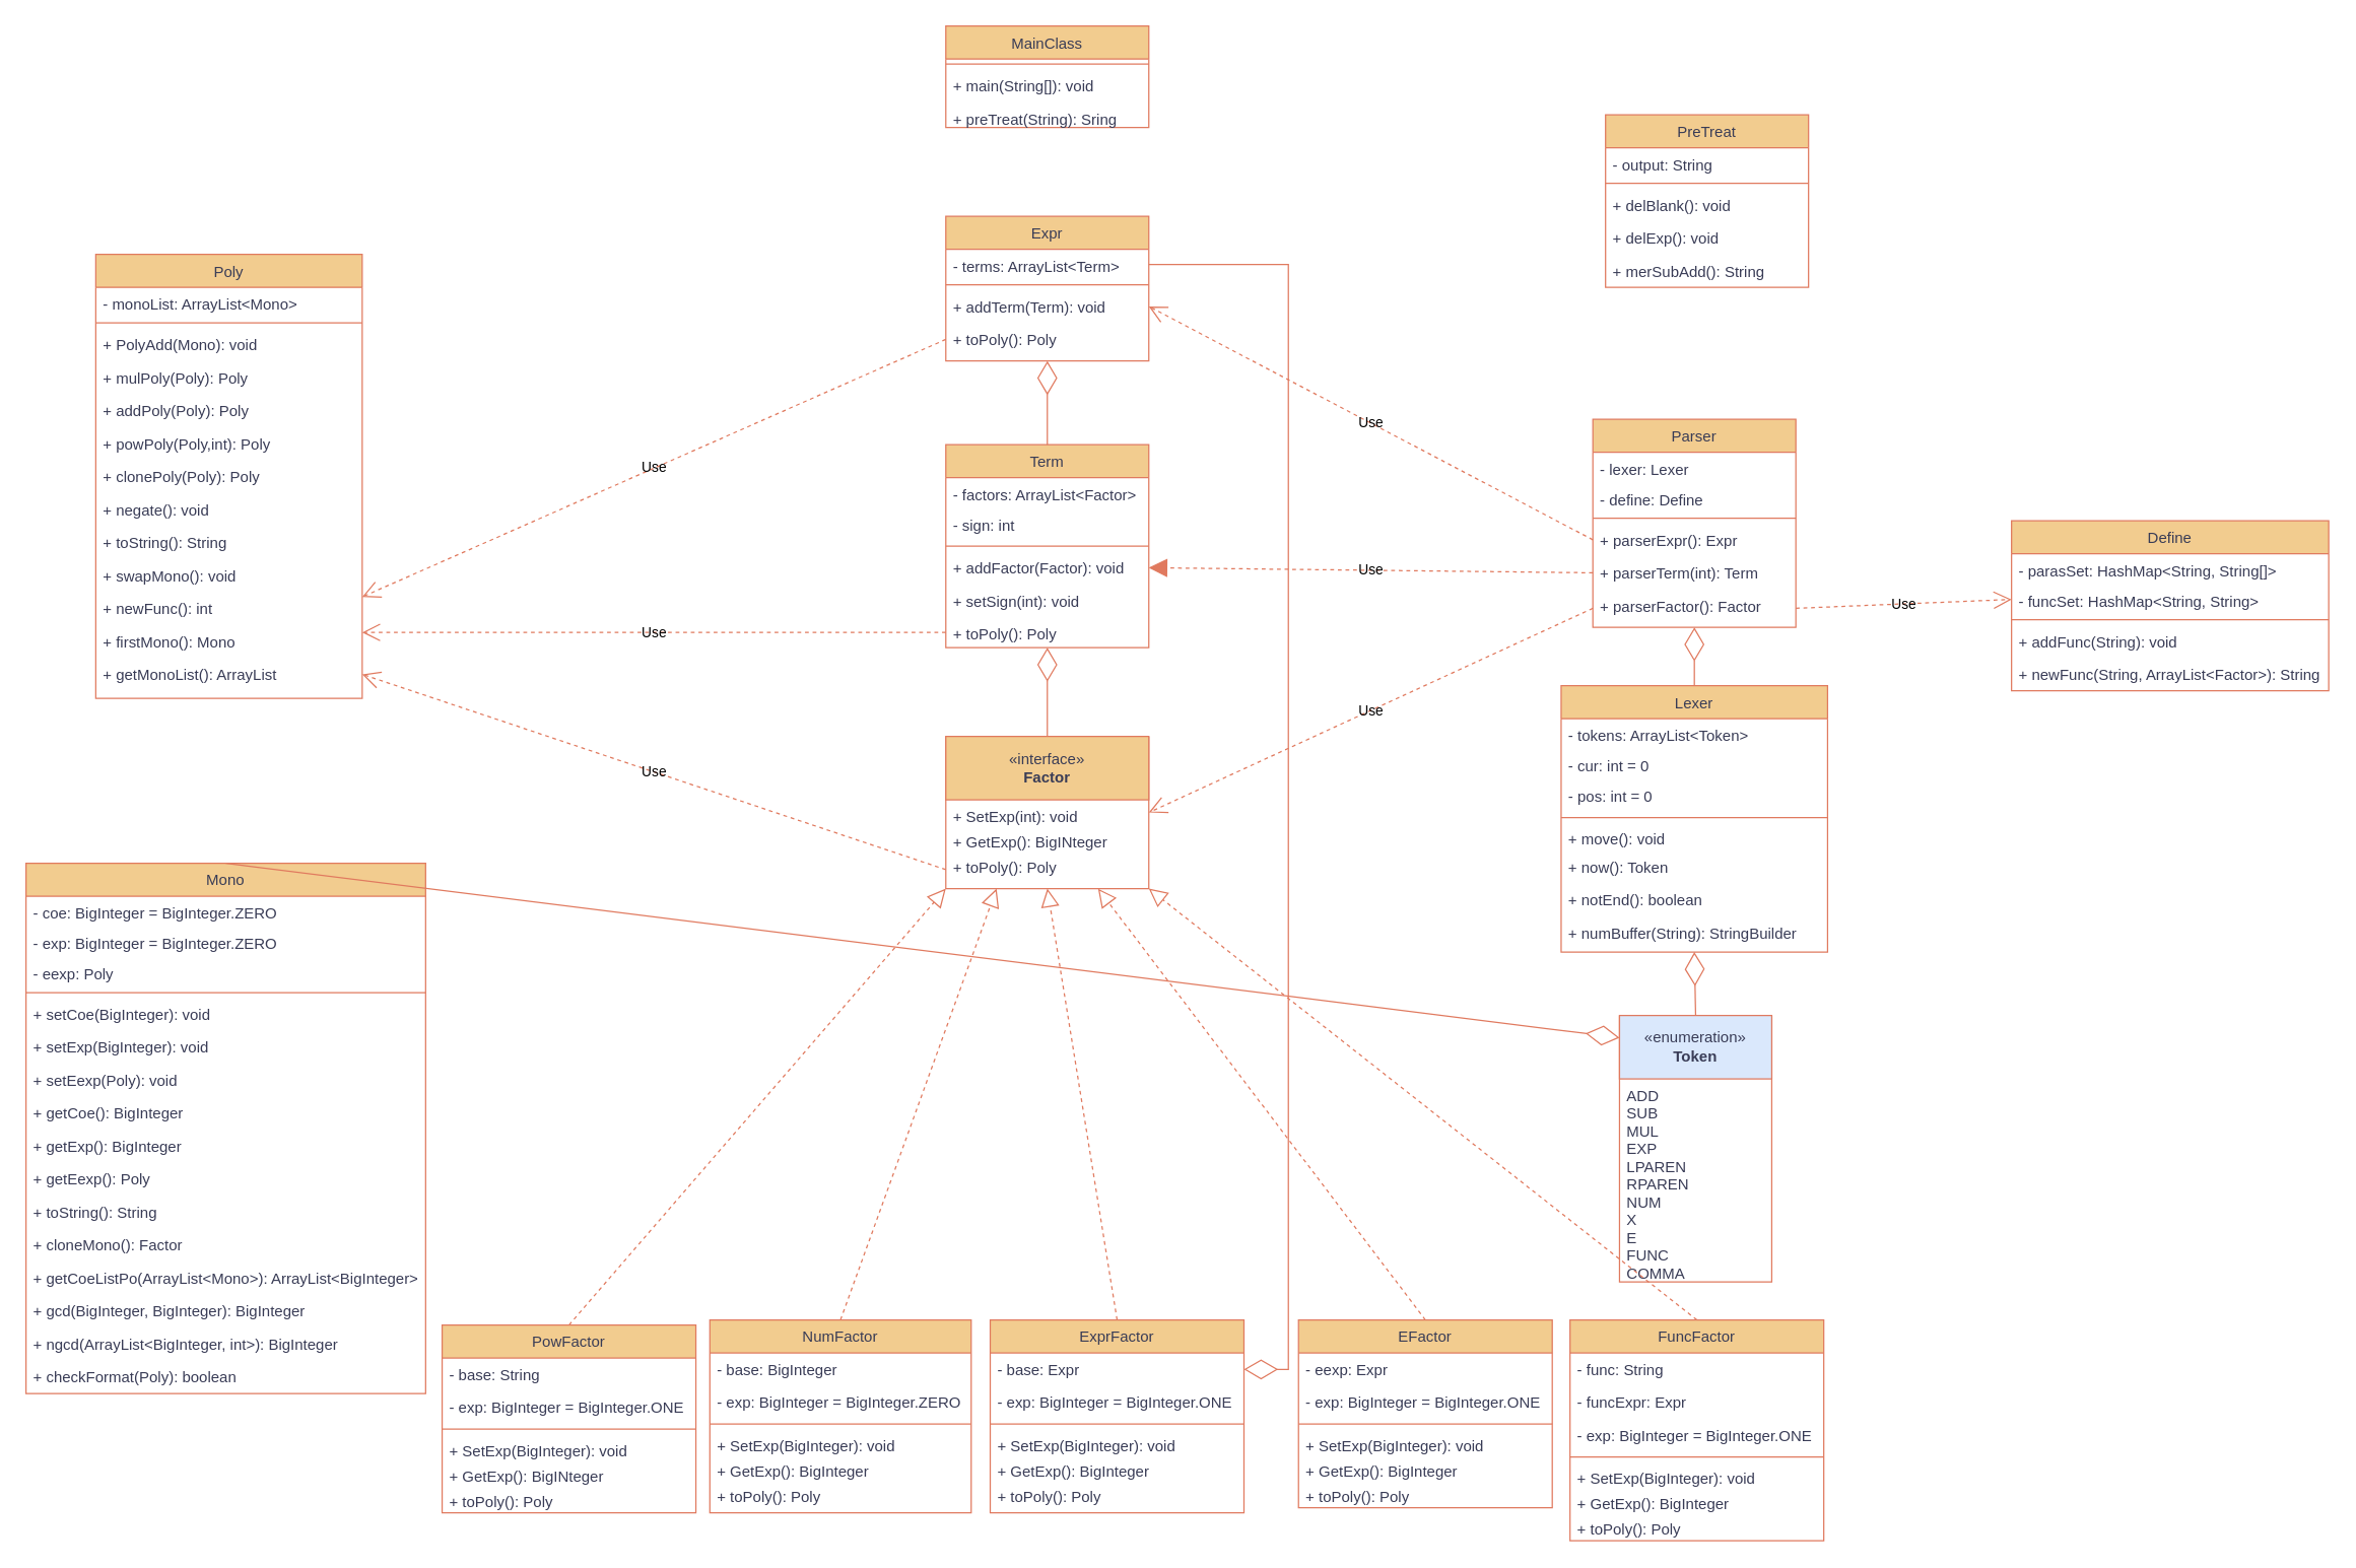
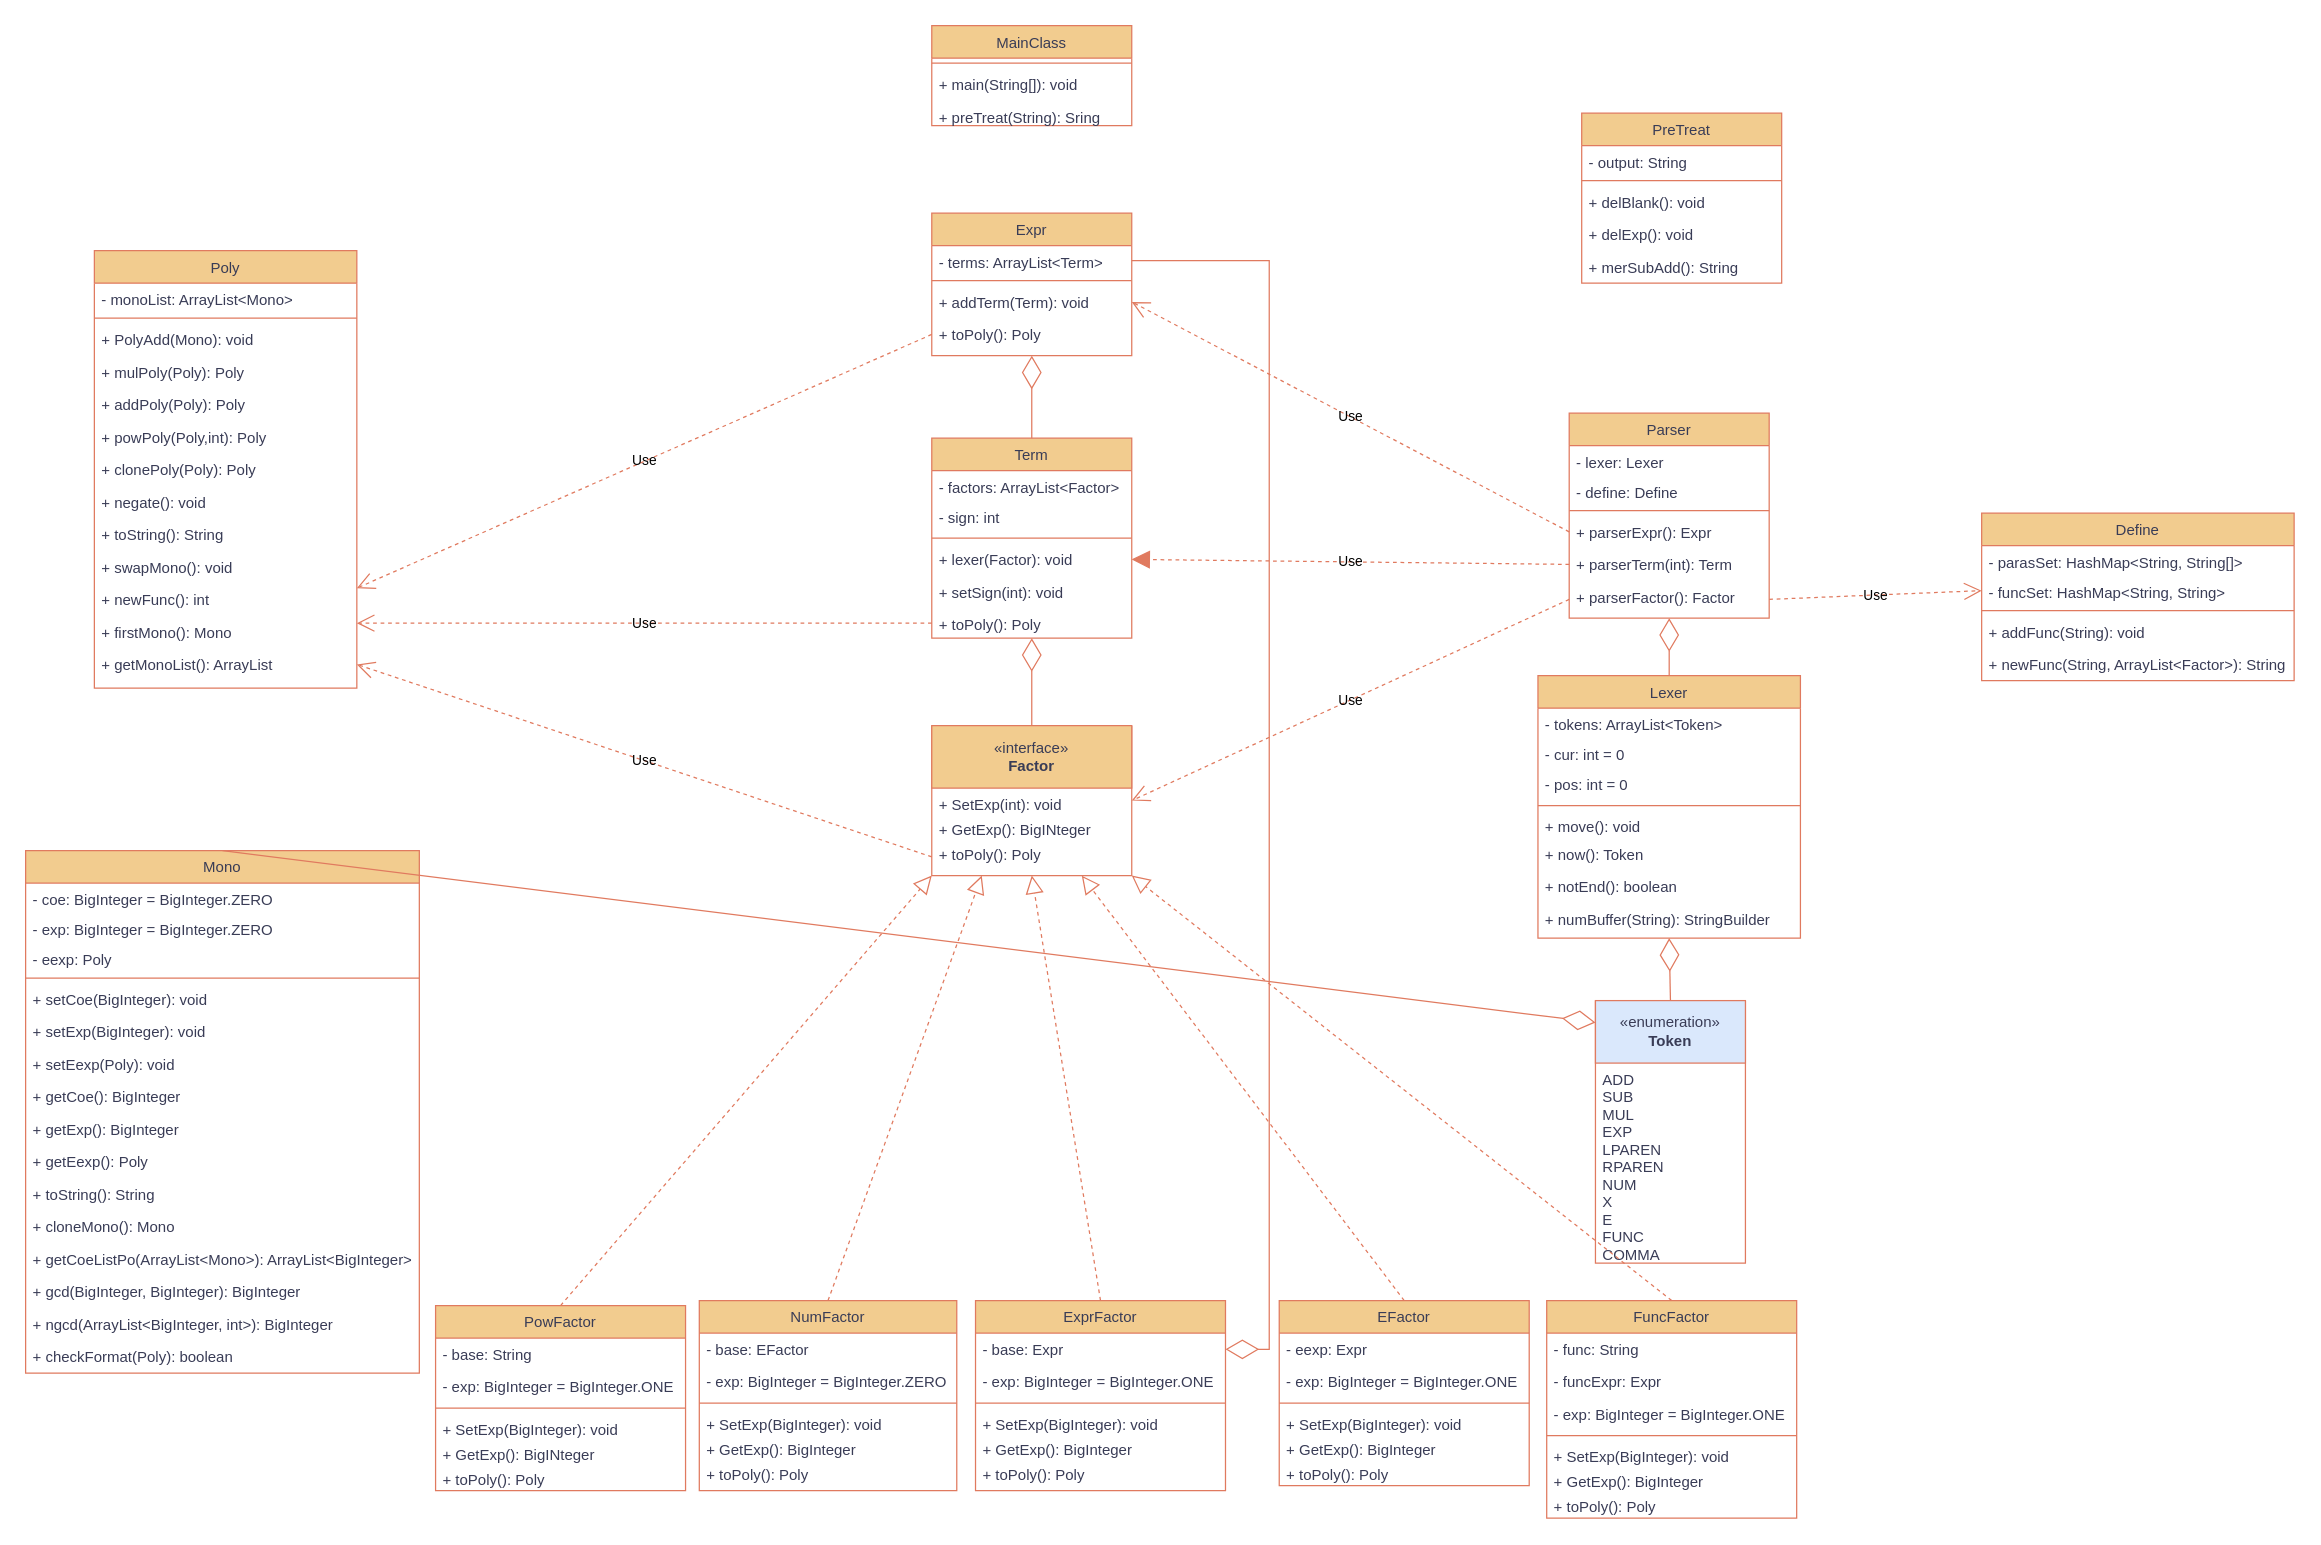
- <mxCell id="32" value="+ addFactor(Factor): void" style="text;align=left;verticalAlign=top;spacingLeft=4;spacingRight=4;overflow=hidden;rotatable=0;points=[[0,0.5],[1,0.5]];portConstraint=eastwest;labelBackgroundColor=none;fontColor=#393C56;" parent="28" vertex="1"><mxGeometry y="84" width="160" height="26" as="geometry" /></mxCell>
+ <mxCell id="32" value="+ lexer(Factor): void" style="text;align=left;verticalAlign=top;spacingLeft=4;spacingRight=4;overflow=hidden;rotatable=0;points=[[0,0.5],[1,0.5]];portConstraint=eastwest;labelBackgroundColor=none;fontColor=#393C56;" parent="28" vertex="1"><mxGeometry y="84" width="160" height="26" as="geometry" /></mxCell>
- <mxCell id="52" value="+ cloneMono(): Factor" style="text;align=left;verticalAlign=top;spacingLeft=4;spacingRight=4;overflow=hidden;rotatable=0;points=[[0,0.5],[1,0.5]];portConstraint=eastwest;labelBackgroundColor=none;fontColor=#393C56;" parent="40" vertex="1"><mxGeometry y="288" width="315" height="26" as="geometry" /></mxCell>
+ <mxCell id="52" value="+ cloneMono(): Mono" style="text;align=left;verticalAlign=top;spacingLeft=4;spacingRight=4;overflow=hidden;rotatable=0;points=[[0,0.5],[1,0.5]];portConstraint=eastwest;labelBackgroundColor=none;fontColor=#393C56;" parent="40" vertex="1"><mxGeometry y="288" width="315" height="26" as="geometry" /></mxCell>
- <mxCell id="22" value="- base: BigInteger" style="text;align=left;verticalAlign=top;spacingLeft=4;spacingRight=4;overflow=hidden;rotatable=0;points=[[0,0.5],[1,0.5]];portConstraint=eastwest;labelBackgroundColor=none;fontColor=#393C56;" parent="21" vertex="1"><mxGeometry y="26" width="206" height="26" as="geometry" /></mxCell>
+ <mxCell id="22" value="- base: EFactor" style="text;align=left;verticalAlign=top;spacingLeft=4;spacingRight=4;overflow=hidden;rotatable=0;points=[[0,0.5],[1,0.5]];portConstraint=eastwest;labelBackgroundColor=none;fontColor=#393C56;" parent="21" vertex="1"><mxGeometry y="26" width="206" height="26" as="geometry" /></mxCell>
